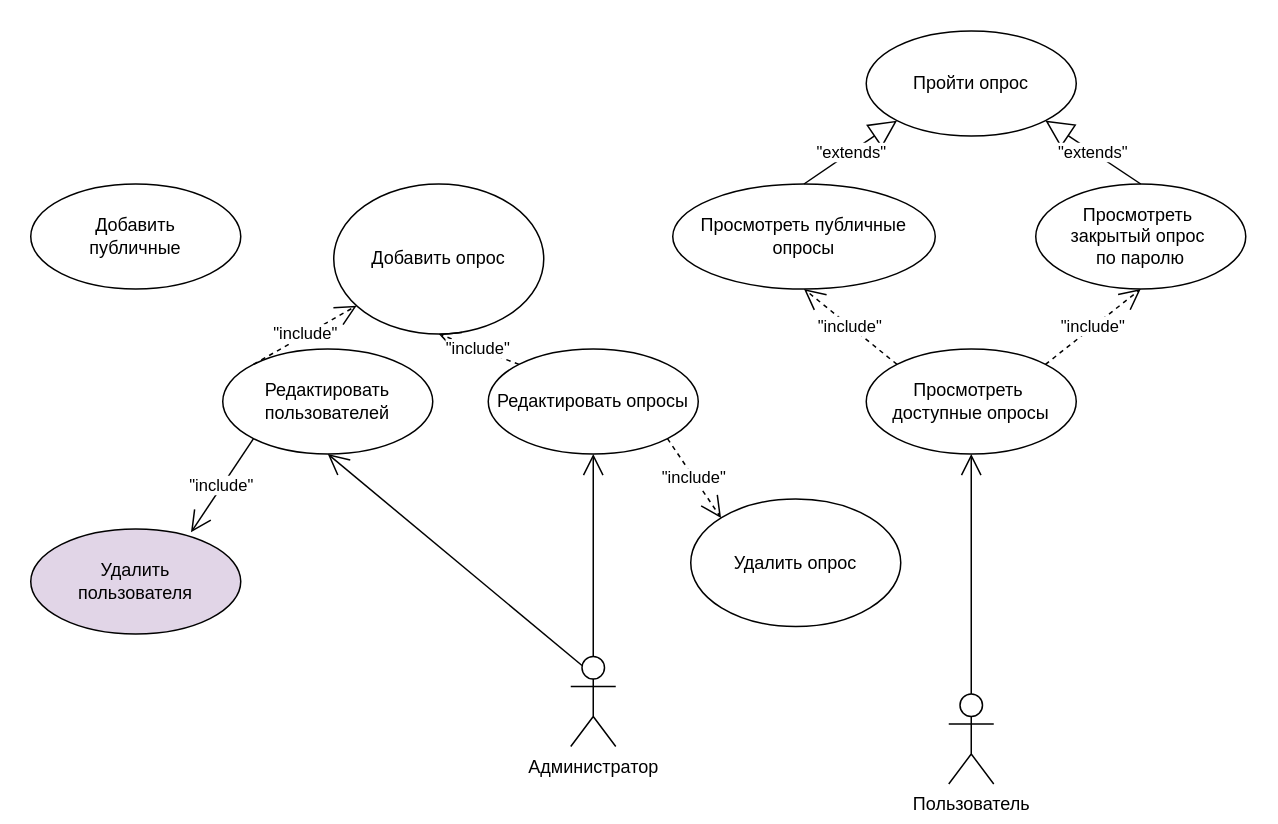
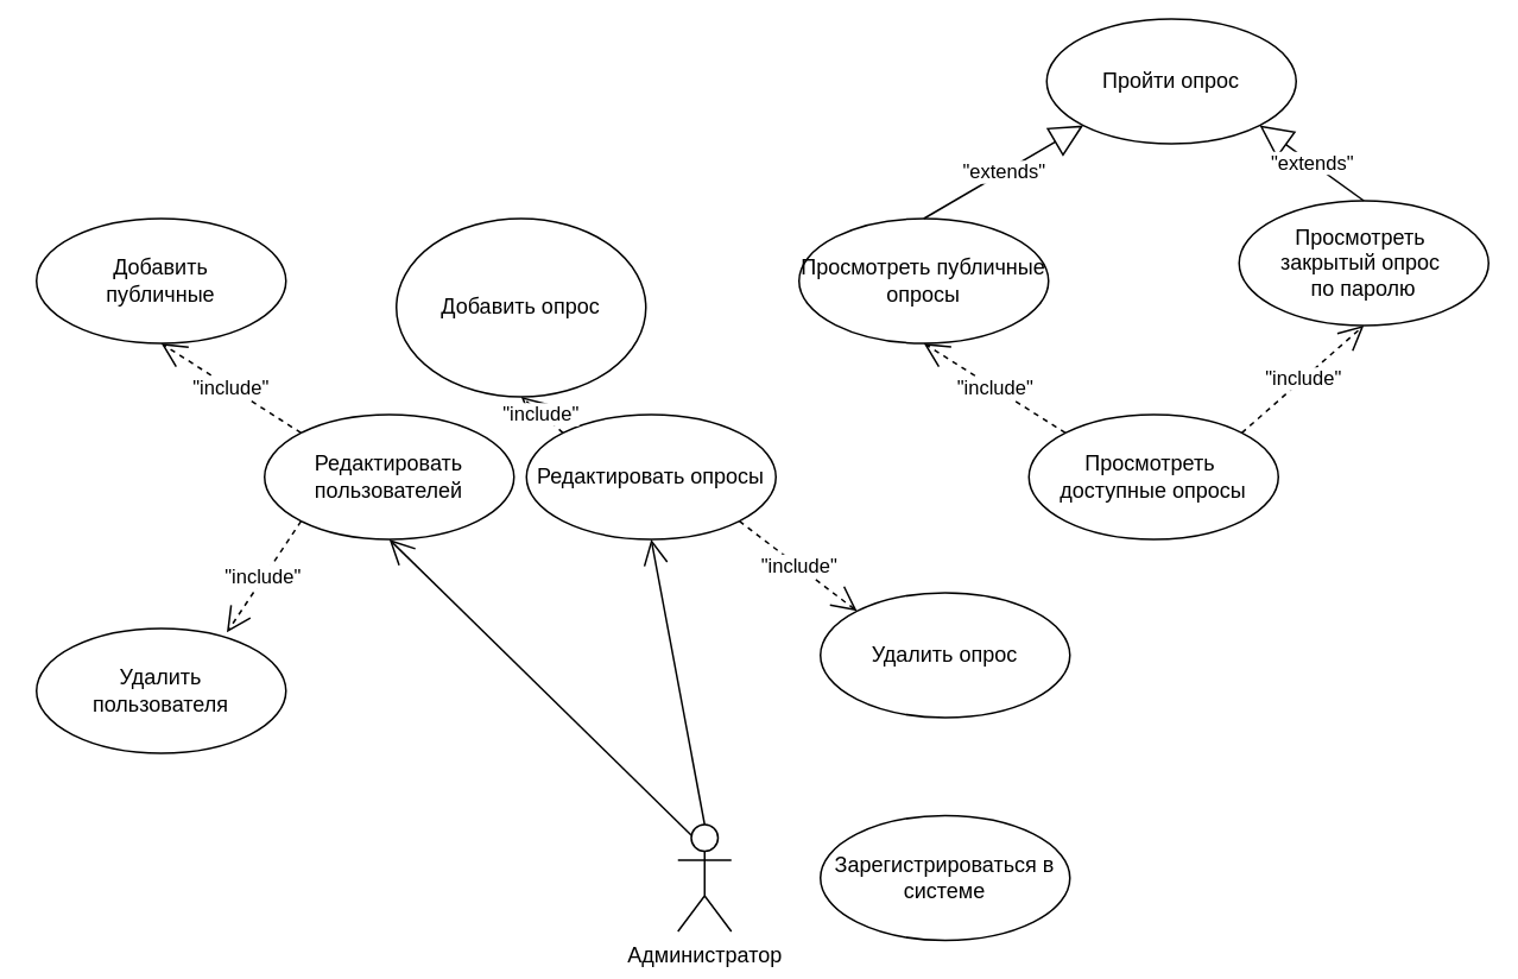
- <mxCell id="12" value="Пройти опрос" style="ellipse;whiteSpace=wrap;html=1;" vertex="1" parent="1"><mxGeometry x="577" y="20" width="140" height="70" as="geometry" /></mxCell>
+ <mxCell id="12" value="Пройти опрос" style="ellipse;whiteSpace=wrap;html=1;" vertex="1" parent="1"><mxGeometry x="587" y="10" width="140" height="70" as="geometry" /></mxCell>
- <mxCell id="11" value="Просмотреть публичные опросы" style="ellipse;whiteSpace=wrap;html=1;" vertex="1" parent="1"><mxGeometry x="448" y="122" width="175" height="70" as="geometry" /></mxCell>
+ <mxCell id="11" value="Просмотреть публичные опросы" style="ellipse;whiteSpace=wrap;html=1;" vertex="1" parent="1"><mxGeometry x="448" y="122" width="140" height="70" as="geometry" /></mxCell>
- <mxCell id="14" value="Просмотреть&amp;nbsp;&lt;div&gt;закрытый опрос&amp;nbsp;&lt;/div&gt;&lt;div&gt;по паролю&lt;/div&gt;" style="ellipse;whiteSpace=wrap;html=1;" vertex="1" parent="1"><mxGeometry x="690" y="122" width="140" height="70" as="geometry" /></mxCell>
+ <mxCell id="14" value="Просмотреть&amp;nbsp;&lt;div&gt;закрытый опрос&amp;nbsp;&lt;/div&gt;&lt;div&gt;по паролю&lt;/div&gt;" style="ellipse;whiteSpace=wrap;html=1;" vertex="1" parent="1"><mxGeometry x="695" y="112" width="140" height="70" as="geometry" /></mxCell>
- <mxCell id="9" value="&quot;include&quot;" style="endArrow=open;endSize=12;dashed=1;html=1;exitX=0;exitY=0;exitDx=0;exitDy=0;" edge="1" parent="1" source="4" target="22"><mxGeometry width="160" relative="1" as="geometry"><mxPoint x="83" y="191" as="sourcePoint" /><mxPoint x="243" y="191" as="targetPoint" /></mxGeometry></mxCell>
+ <mxCell id="9" value="&quot;include&quot;" style="endArrow=open;endSize=12;dashed=1;html=1;exitX=0;exitY=0;exitDx=0;exitDy=0;entryX=0.5;entryY=1;entryDx=0;entryDy=0;" edge="1" parent="1" source="4" target="6"><mxGeometry width="160" relative="1" as="geometry"><mxPoint x="83" y="191" as="sourcePoint" /><mxPoint x="243" y="191" as="targetPoint" /></mxGeometry></mxCell>
- <mxCell id="20" value="Редактировать опросы" style="ellipse;whiteSpace=wrap;html=1;" vertex="1" parent="1"><mxGeometry x="325" y="232" width="140" height="70" as="geometry" /></mxCell>
+ <mxCell id="20" value="Редактировать опросы" style="ellipse;whiteSpace=wrap;html=1;" vertex="1" parent="1"><mxGeometry x="295" y="232" width="140" height="70" as="geometry" /></mxCell>
- <mxCell id="8" value="&quot;include&quot;" style="endArrow=open;endSize=12;dashed=0;html=1;exitX=0;exitY=1;exitDx=0;exitDy=0;entryX=0.763;entryY=0.032;entryDx=0;entryDy=0;entryPerimeter=0;" edge="1" parent="1" source="4" target="7"><mxGeometry width="160" relative="1" as="geometry"><mxPoint x="303" y="342" as="sourcePoint" /><mxPoint x="463" y="342" as="targetPoint" /></mxGeometry></mxCell>
+ <mxCell id="8" value="&quot;include&quot;" style="endArrow=open;endSize=12;dashed=1;html=1;exitX=0;exitY=1;exitDx=0;exitDy=0;entryX=0.763;entryY=0.032;entryDx=0;entryDy=0;entryPerimeter=0;" edge="1" parent="1" source="4" target="7"><mxGeometry width="160" relative="1" as="geometry"><mxPoint x="303" y="342" as="sourcePoint" /><mxPoint x="463" y="342" as="targetPoint" /></mxGeometry></mxCell>
- <mxCell id="23" value="Удалить опрос" style="ellipse;whiteSpace=wrap;html=1;" vertex="1" parent="1"><mxGeometry x="460" y="332" width="140" height="85" as="geometry" /></mxCell>
+ <mxCell id="23" value="Удалить опрос" style="ellipse;whiteSpace=wrap;html=1;" vertex="1" parent="1"><mxGeometry x="460" y="332" width="140" height="70" as="geometry" /></mxCell>
- <mxCell id="19" value="" style="endArrow=open;endFill=1;endSize=12;html=1;entryX=0.5;entryY=1;entryDx=0;entryDy=0;exitX=0.5;exitY=0;exitDx=0;exitDy=0;exitPerimeter=0;" edge="1" parent="1" source="3" target="16"><mxGeometry width="160" relative="1" as="geometry"><mxPoint x="700" y="462" as="sourcePoint" /><mxPoint x="630" y="302" as="targetPoint" /></mxGeometry></mxCell>
- <mxCell id="7" value="Удалить&lt;div&gt;пользователя&lt;/div&gt;" style="ellipse;whiteSpace=wrap;html=1;fillColor=#e1d5e7;" vertex="1" parent="1"><mxGeometry x="20" y="352" width="140" height="70" as="geometry" /></mxCell>
+ <mxCell id="7" value="Удалить&lt;div&gt;пользователя&lt;/div&gt;" style="ellipse;whiteSpace=wrap;html=1;" vertex="1" parent="1"><mxGeometry x="20" y="352" width="140" height="70" as="geometry" /></mxCell>
- <mxCell id="2" value="Администратор" style="shape=umlActor;verticalLabelPosition=bottom;verticalAlign=top;html=1;outlineConnect=0;" parent="1" vertex="1"><mxGeometry x="380" y="437" width="30" height="60" as="geometry" /></mxCell>
+ <mxCell id="2" value="Администратор" style="shape=umlActor;verticalLabelPosition=bottom;verticalAlign=top;html=1;outlineConnect=0;" parent="1" vertex="1"><mxGeometry x="380" y="462" width="30" height="60" as="geometry" /></mxCell>
+ <mxCell id="10" value="Зарегистрироваться в системе" style="ellipse;whiteSpace=wrap;html=1;" vertex="1" parent="1"><mxGeometry x="460" y="457" width="140" height="70" as="geometry" /></mxCell>
- <mxCell id="3" value="Пользователь" style="shape=umlActor;verticalLabelPosition=bottom;verticalAlign=top;html=1;outlineConnect=0;" parent="1" vertex="1"><mxGeometry x="632" y="462" width="30" height="60" as="geometry" /></mxCell>
